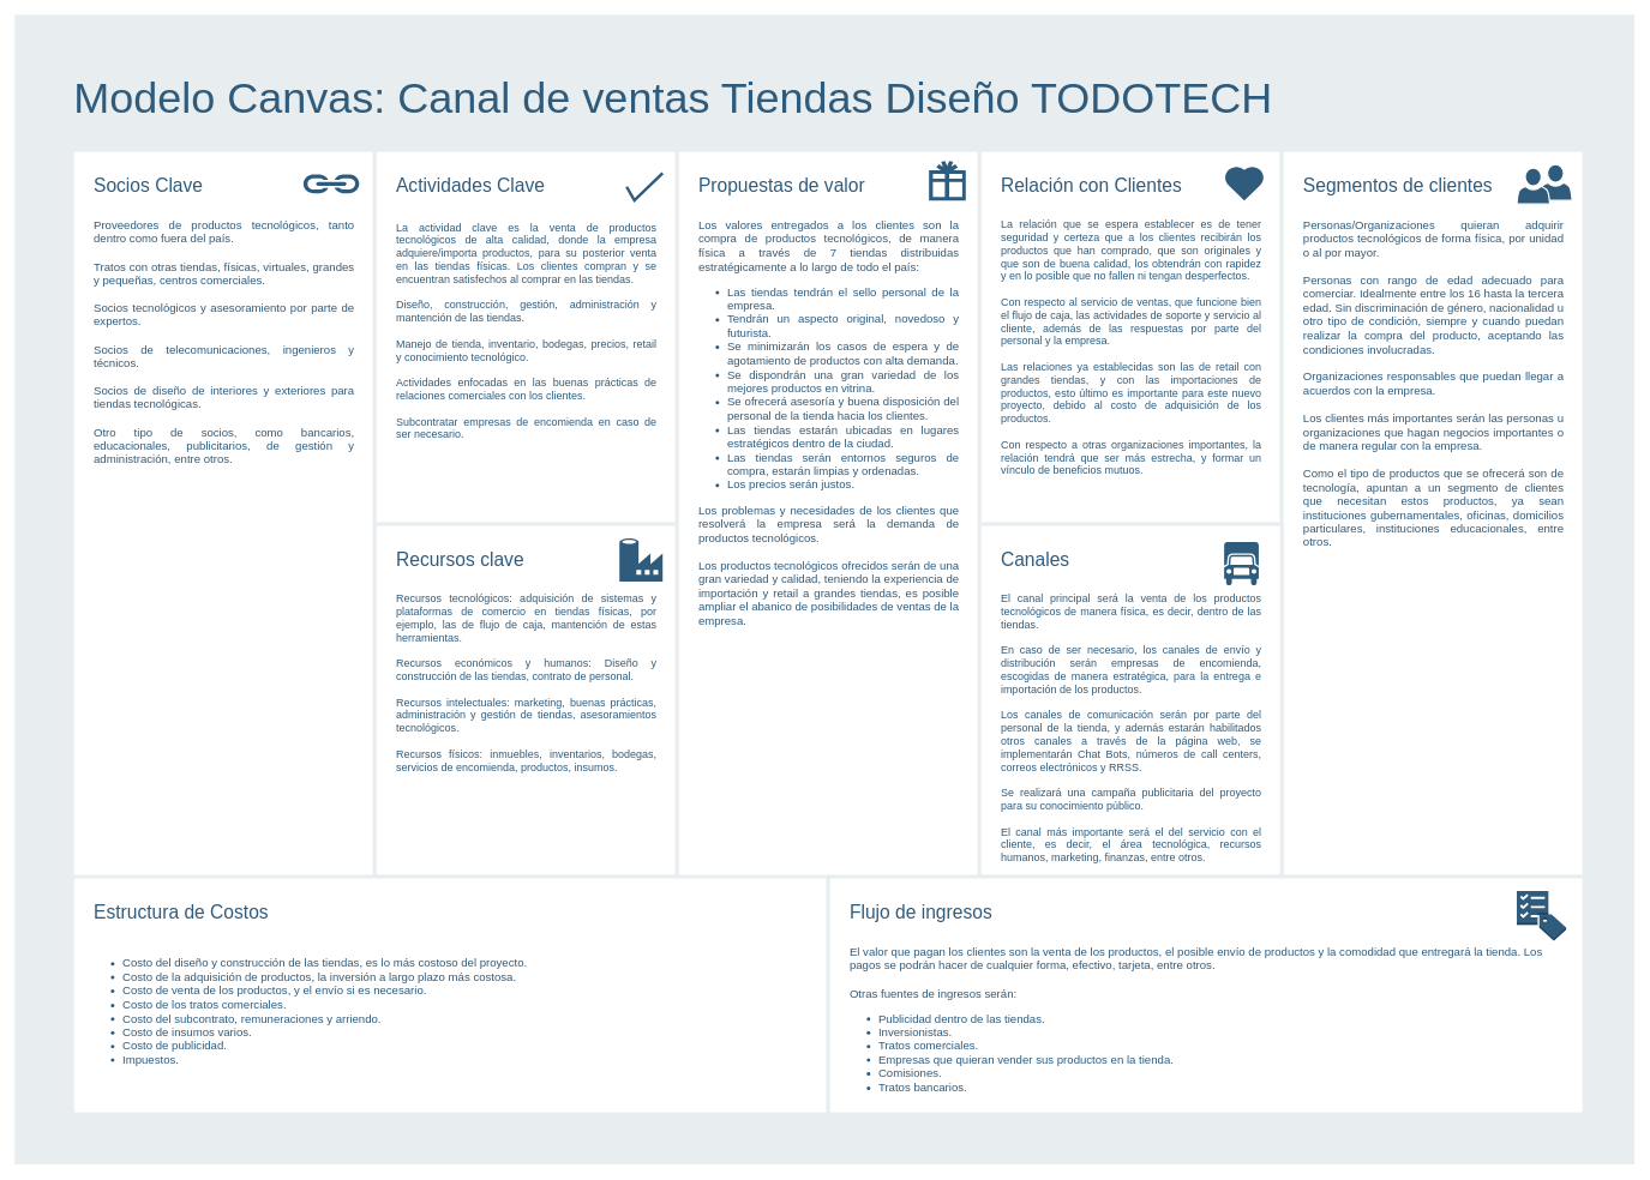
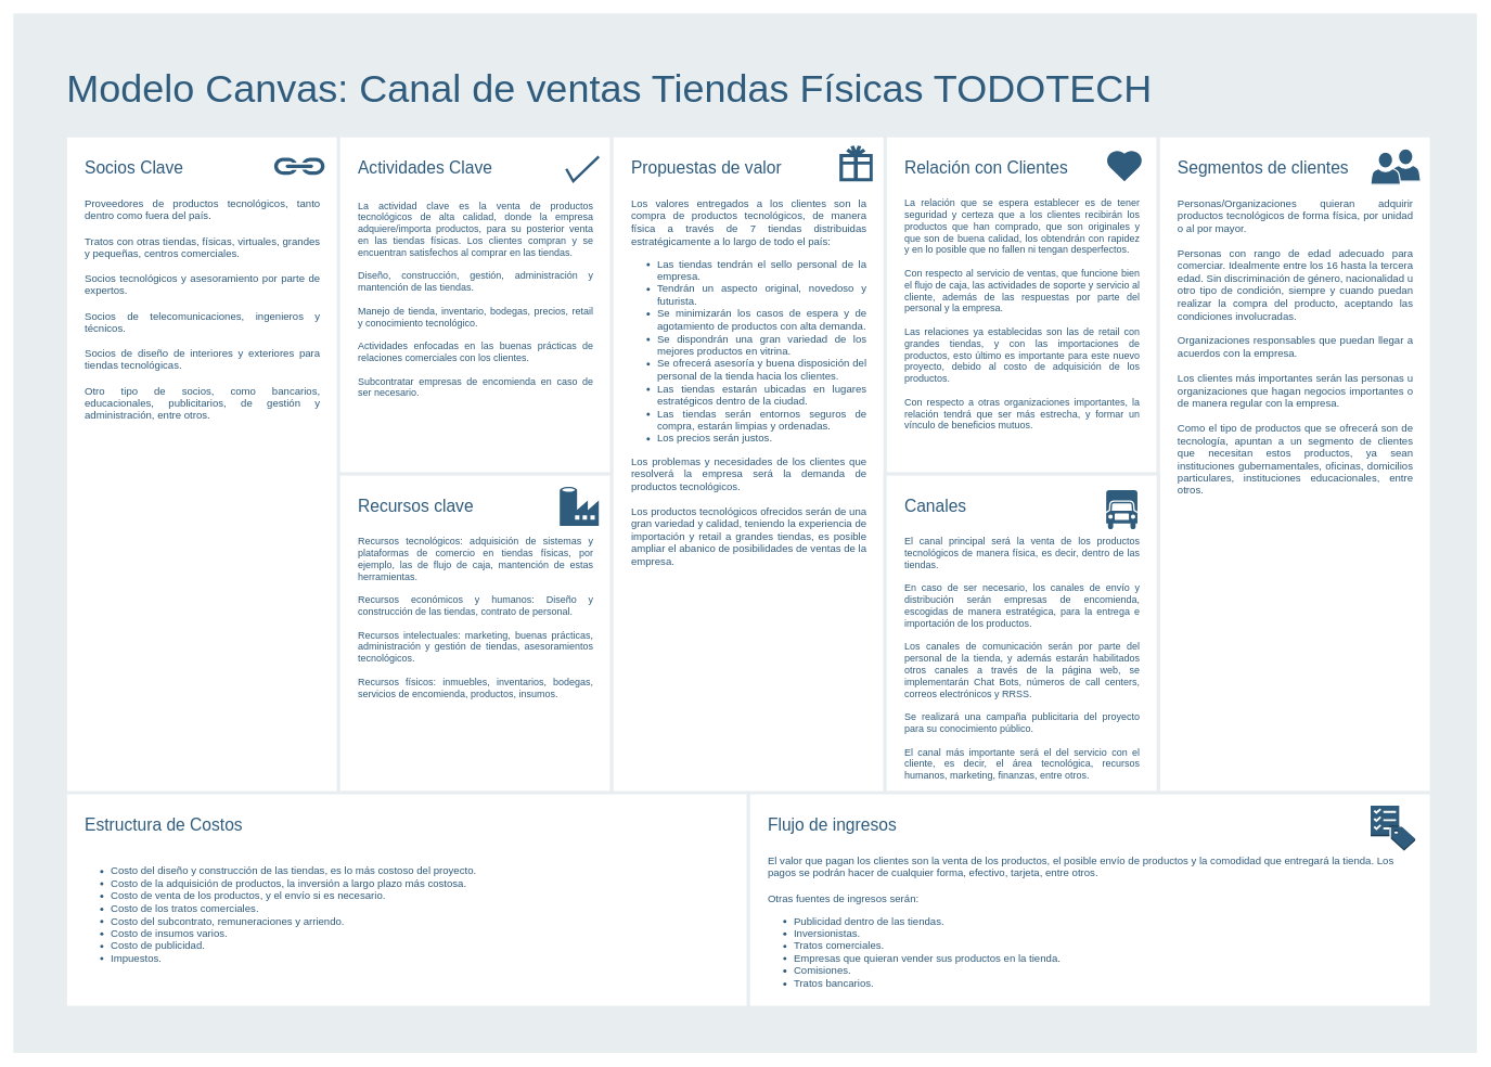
- <mxCell id="12" value="Modelo Canvas: Canal de ventas Tiendas Diseño TODOTECH" style="text;html=1;resizable=0;points=[];autosize=1;align=left;verticalAlign=top;spacingTop=-4;fontSize=60;fontColor=#2F5B7C;" parent="1" vertex="1"><mxGeometry x="100" y="98" width="1690" height="70" as="geometry" /></mxCell>
+ <mxCell id="12" value="Modelo Canvas: Canal de ventas Tiendas Físicas TODOTECH" style="text;html=1;resizable=0;points=[];autosize=1;align=left;verticalAlign=top;spacingTop=-4;fontSize=60;fontColor=#2F5B7C;" parent="1" vertex="1"><mxGeometry x="100" y="98" width="1690" height="70" as="geometry" /></mxCell>
